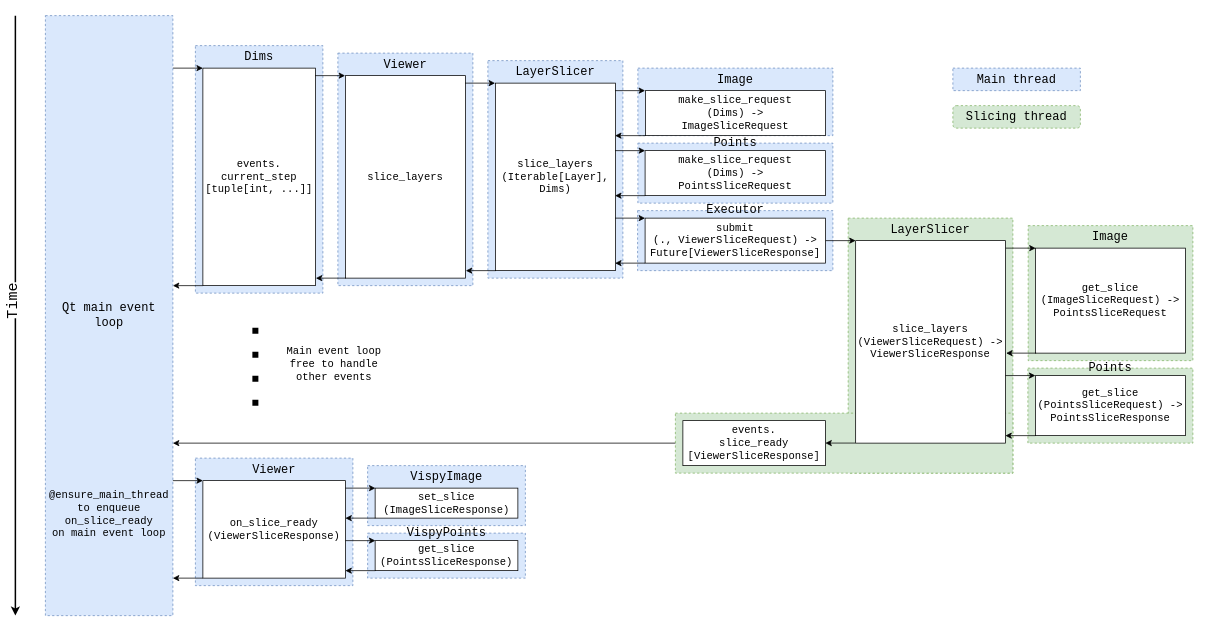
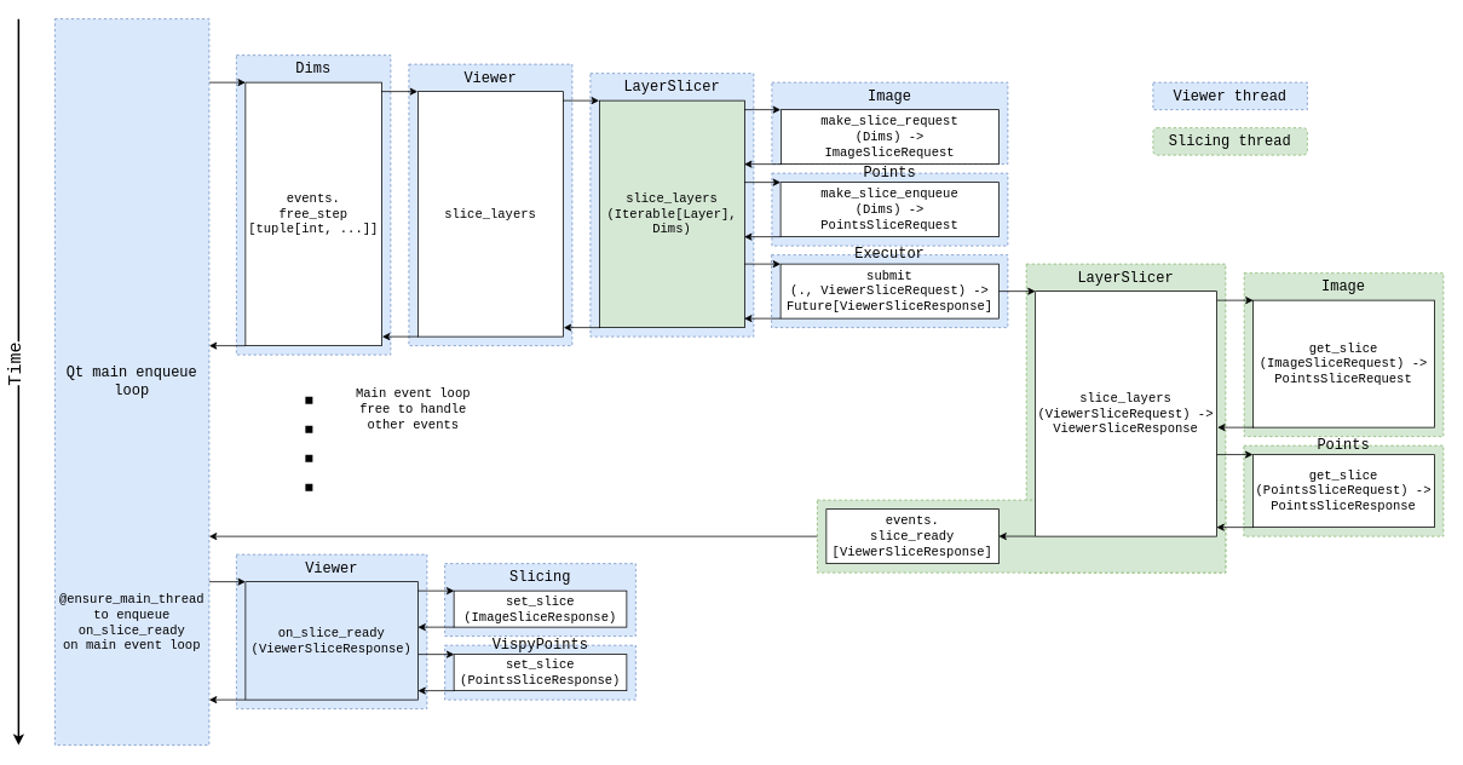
- <mxCell id="43" value="Main thread" style="rounded=0;whiteSpace=wrap;html=1;verticalAlign=top;align=center;spacingLeft=0;spacingTop=0;dashed=1;fillColor=#dae8fc;strokeColor=#6c8ebf;fontFamily=Courier New;fontSize=16;" parent="1" vertex="1"><mxGeometry x="1270" y="90" width="170" height="30" as="geometry" /></mxCell>
+ <mxCell id="43" value="Viewer thread" style="rounded=0;whiteSpace=wrap;html=1;verticalAlign=top;align=center;spacingLeft=0;spacingTop=0;dashed=1;fillColor=#dae8fc;strokeColor=#6c8ebf;fontFamily=Courier New;fontSize=16;" parent="1" vertex="1"><mxGeometry x="1270" y="90" width="170" height="30" as="geometry" /></mxCell>
- <mxCell id="57" value="make_slice_request&lt;br style=&quot;font-size: 14px;&quot;&gt;(Dims) -&amp;gt;&lt;br style=&quot;font-size: 14px;&quot;&gt;PointsSliceRequest" style="rounded=0;whiteSpace=wrap;html=1;fontSize=14;fontFamily=Courier New;" parent="1" vertex="1"><mxGeometry x="859.62" y="200" width="240.38" height="60" as="geometry" /></mxCell>
+ <mxCell id="57" value="make_slice_enqueue&lt;br style=&quot;font-size: 14px;&quot;&gt;(Dims) -&amp;gt;&lt;br style=&quot;font-size: 14px;&quot;&gt;PointsSliceRequest" style="rounded=0;whiteSpace=wrap;html=1;fontSize=14;fontFamily=Courier New;" parent="1" vertex="1"><mxGeometry x="859.62" y="200" width="240.38" height="60" as="geometry" /></mxCell>
- <mxCell id="14" value="events.&lt;br style=&quot;font-size: 14px;&quot;&gt;current_step&lt;br style=&quot;font-size: 14px;&quot;&gt;[tuple[int, ...]]" style="rounded=0;whiteSpace=wrap;html=1;fontSize=14;fontFamily=Courier New;" parent="1" vertex="1"><mxGeometry x="270" y="90" width="150" height="290" as="geometry" /></mxCell>
+ <mxCell id="14" value="events.&lt;br style=&quot;font-size: 14px;&quot;&gt;free_step&lt;br style=&quot;font-size: 14px;&quot;&gt;[tuple[int, ...]]" style="rounded=0;whiteSpace=wrap;html=1;fontSize=14;fontFamily=Courier New;" parent="1" vertex="1"><mxGeometry x="270" y="90" width="150" height="290" as="geometry" /></mxCell>
- <mxCell id="20" value="slice_layers&lt;br style=&quot;font-size: 14px;&quot;&gt;(Iterable[Layer], Dims)" style="rounded=0;whiteSpace=wrap;html=1;fontSize=14;fontFamily=Courier New;" parent="1" vertex="1"><mxGeometry x="660" y="110" width="160" height="250" as="geometry" /></mxCell>
+ <mxCell id="20" value="slice_layers&lt;br style=&quot;font-size: 14px;&quot;&gt;(Iterable[Layer], Dims)" style="rounded=0;whiteSpace=wrap;html=1;fontSize=14;fontFamily=Courier New;fillColor=#d5e8d4;" parent="1" vertex="1"><mxGeometry x="660" y="110" width="160" height="250" as="geometry" /></mxCell>
- <mxCell id="51" value="Qt main event loop" style="rounded=0;whiteSpace=wrap;html=1;verticalAlign=middle;align=center;spacingLeft=0;spacingTop=0;dashed=1;fillColor=#dae8fc;strokeColor=#6c8ebf;fontSize=16;horizontal=1;fontFamily=Courier New;" parent="1" vertex="1"><mxGeometry x="60" y="20" width="170" height="800" as="geometry" /></mxCell>
+ <mxCell id="51" value="Qt main enqueue loop" style="rounded=0;whiteSpace=wrap;html=1;verticalAlign=middle;align=center;spacingLeft=0;spacingTop=0;dashed=1;fillColor=#dae8fc;strokeColor=#6c8ebf;fontSize=16;horizontal=1;fontFamily=Courier New;" parent="1" vertex="1"><mxGeometry x="60" y="20" width="170" height="800" as="geometry" /></mxCell>
- <mxCell id="59" value="&lt;font face=&quot;Courier New&quot; style=&quot;font-size: 14px;&quot;&gt;Main event loop free to handle other events&lt;/font&gt;" style="text;html=1;strokeColor=none;fillColor=none;align=center;verticalAlign=middle;whiteSpace=wrap;rounded=0;" parent="1" vertex="1"><mxGeometry x="370" y="440" width="150" height="90" as="geometry" /></mxCell>
+ <mxCell id="59" value="&lt;font face=&quot;Courier New&quot; style=&quot;font-size: 14px;&quot;&gt;Main event loop free to handle other events&lt;/font&gt;" style="text;html=1;strokeColor=none;fillColor=none;align=center;verticalAlign=middle;whiteSpace=wrap;rounded=0;" parent="1" vertex="1"><mxGeometry x="380" y="405" width="150" height="90" as="geometry" /></mxCell>
- <mxCell id="5" value="VispyImage" style="rounded=0;whiteSpace=wrap;html=1;verticalAlign=top;align=center;spacingLeft=0;spacingTop=0;dashed=1;fillColor=#dae8fc;strokeColor=#6c8ebf;fontSize=16;horizontal=1;fontFamily=Courier New;" parent="1" vertex="1"><mxGeometry x="489.68" y="620" width="210.32" height="80" as="geometry" /></mxCell>
+ <mxCell id="5" value="Slicing" style="rounded=0;whiteSpace=wrap;html=1;verticalAlign=top;align=center;spacingLeft=0;spacingTop=0;dashed=1;fillColor=#dae8fc;strokeColor=#6c8ebf;fontSize=16;horizontal=1;fontFamily=Courier New;" parent="1" vertex="1"><mxGeometry x="489.68" y="620" width="210.32" height="80" as="geometry" /></mxCell>
- <mxCell id="35" value="on_slice_ready&lt;br style=&quot;font-size: 14px;&quot;&gt;(ViewerSliceResponse)" style="rounded=0;whiteSpace=wrap;html=1;fontSize=14;fontFamily=Courier New;" parent="1" vertex="1"><mxGeometry x="270" y="640" width="190" height="130" as="geometry" /></mxCell>
+ <mxCell id="35" value="on_slice_ready&lt;br style=&quot;font-size: 14px;&quot;&gt;(ViewerSliceResponse)" style="rounded=0;whiteSpace=wrap;html=1;fontSize=14;fontFamily=Courier New;fillColor=#dae8fc;" parent="1" vertex="1"><mxGeometry x="270" y="640" width="190" height="130" as="geometry" /></mxCell>
- <mxCell id="40" value="get_slice&lt;br style=&quot;font-size: 14px;&quot;&gt;(PointsSliceResponse)" style="rounded=0;whiteSpace=wrap;html=1;fontSize=14;fontFamily=Courier New;" parent="1" vertex="1"><mxGeometry x="499.68" y="720" width="190.32" height="40" as="geometry" /></mxCell>
+ <mxCell id="40" value="set_slice&lt;br style=&quot;font-size: 14px;&quot;&gt;(PointsSliceResponse)" style="rounded=0;whiteSpace=wrap;html=1;fontSize=14;fontFamily=Courier New;" parent="1" vertex="1"><mxGeometry x="499.68" y="720" width="190.32" height="40" as="geometry" /></mxCell>
